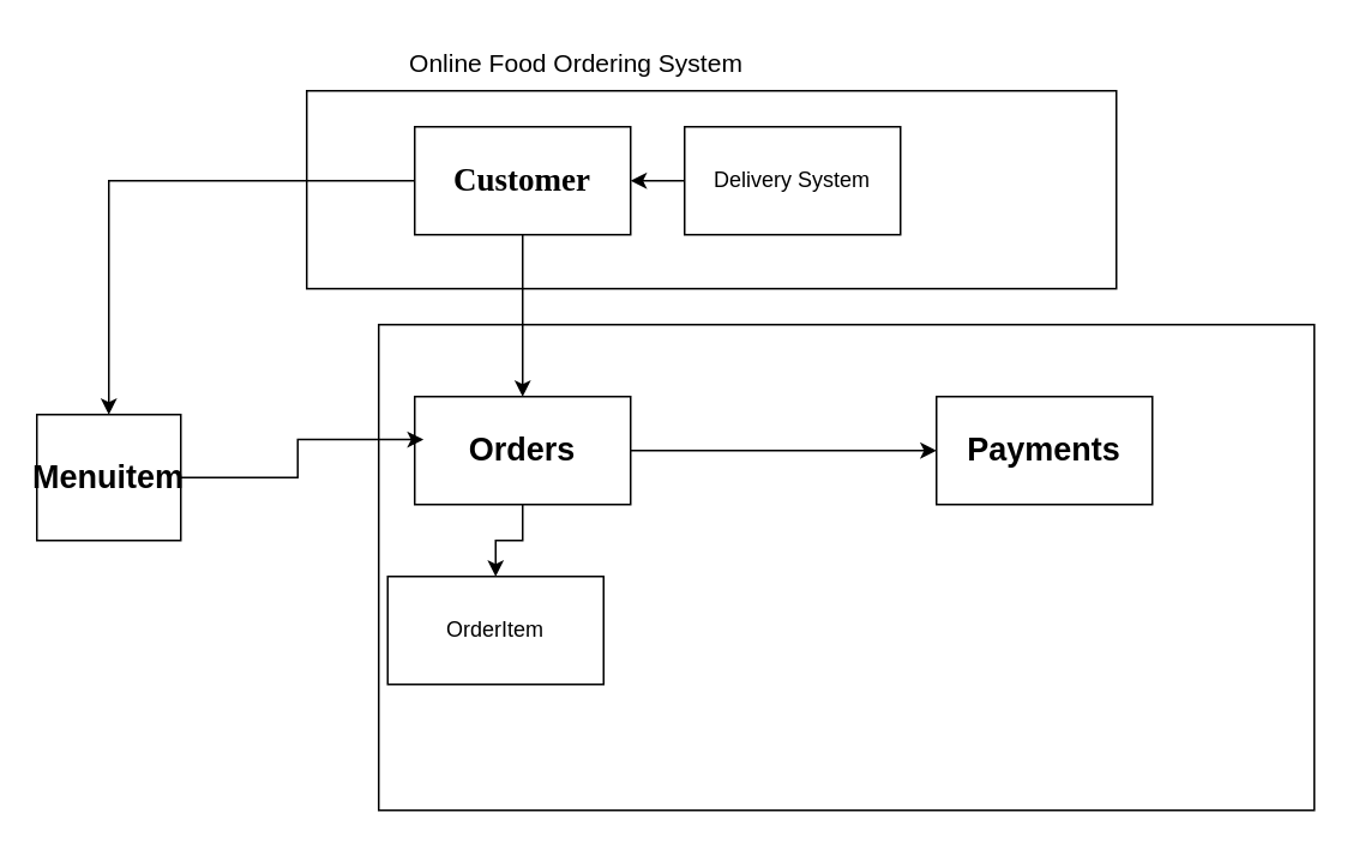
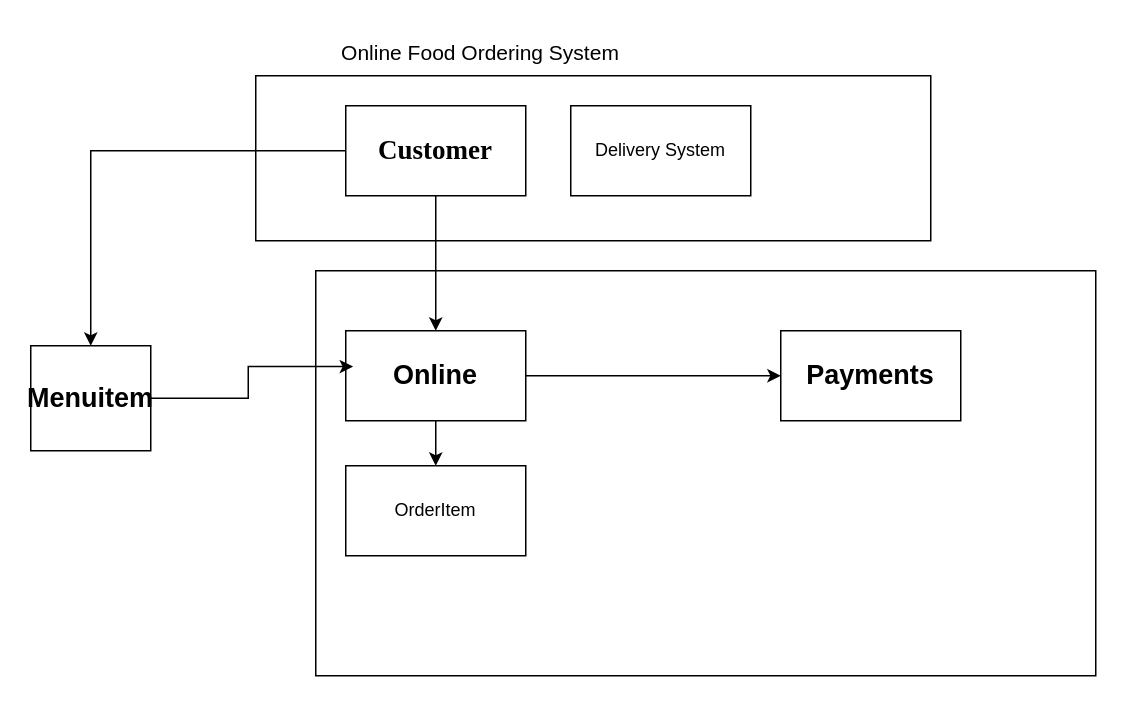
- <mxCell id="13" style="edgeStyle=orthogonalEdgeStyle;rounded=0;orthogonalLoop=1;jettySize=auto;html=1;" edge="1" parent="1" source="14" target="7"><mxGeometry relative="1" as="geometry" /></mxCell>
- <mxCell id="10" value="&lt;h2&gt;Orders&lt;/h2&gt;" style="rounded=0;whiteSpace=wrap;html=1;" vertex="1" parent="1"><mxGeometry x="230" y="220" width="120" height="60" as="geometry" /></mxCell>
+ <mxCell id="10" value="&lt;h2&gt;Online&lt;/h2&gt;" style="rounded=0;whiteSpace=wrap;html=1;" vertex="1" parent="1"><mxGeometry x="230" y="220" width="120" height="60" as="geometry" /></mxCell>
- <mxCell id="15" value="OrderItem" style="rounded=0;whiteSpace=wrap;html=1;" vertex="1" parent="1"><mxGeometry x="215" y="320" width="120" height="60" as="geometry" /></mxCell>
+ <mxCell id="15" value="OrderItem" style="rounded=0;whiteSpace=wrap;html=1;" vertex="1" parent="1"><mxGeometry x="230" y="310" width="120" height="60" as="geometry" /></mxCell>
